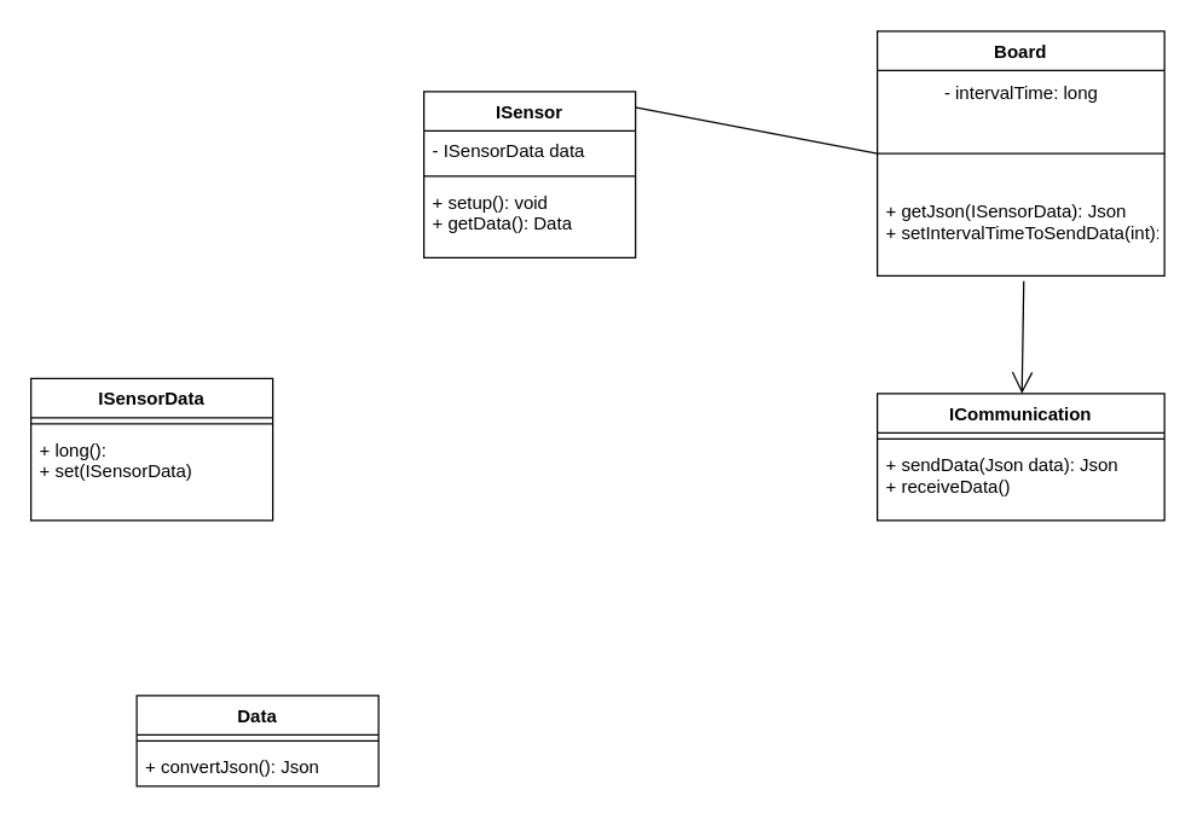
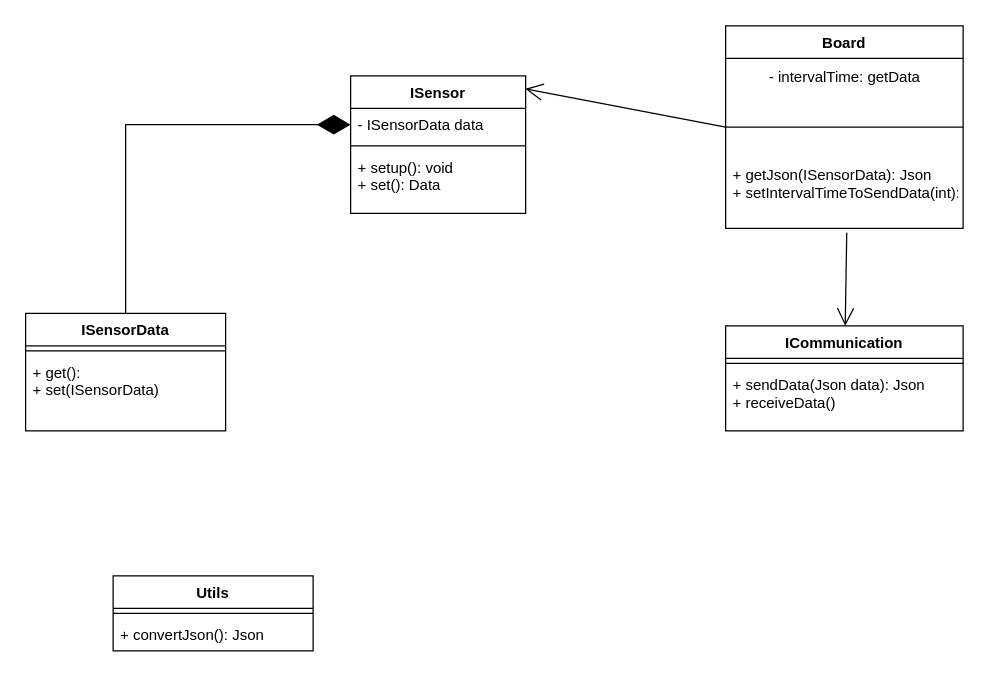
- <mxCell id="14" value="- intervalTime: long" style="text;html=1;align=center;verticalAlign=middle;resizable=0;points=[];autosize=1;strokeColor=none;fillColor=none;" vertex="1" parent="13"><mxGeometry y="26" width="190" height="30" as="geometry" /></mxCell>
+ <mxCell id="14" value="- intervalTime: getData" style="text;html=1;align=center;verticalAlign=middle;resizable=0;points=[];autosize=1;strokeColor=none;fillColor=none;" vertex="1" parent="13"><mxGeometry y="26" width="190" height="30" as="geometry" /></mxCell>
- <mxCell id="17" value="" style="endArrow=none;endFill=1;endSize=12;html=1;rounded=0;exitX=0;exitY=0.5;exitDx=0;exitDy=0;entryX=0.998;entryY=0.094;entryDx=0;entryDy=0;entryPerimeter=0;" edge="1" parent="1" source="13" target="2"><mxGeometry width="160" relative="1" as="geometry"><mxPoint x="360" y="270" as="sourcePoint" /><mxPoint x="520" y="270" as="targetPoint" /></mxGeometry></mxCell>
+ <mxCell id="17" value="" style="endArrow=open;endFill=1;endSize=12;html=1;rounded=0;exitX=0;exitY=0.5;exitDx=0;exitDy=0;entryX=0.998;entryY=0.094;entryDx=0;entryDy=0;entryPerimeter=0;" edge="1" parent="1" source="13" target="2"><mxGeometry width="160" relative="1" as="geometry"><mxPoint x="360" y="270" as="sourcePoint" /><mxPoint x="520" y="270" as="targetPoint" /></mxGeometry></mxCell>
+ <mxCell id="12" value="" style="endArrow=diamondThin;endFill=1;endSize=24;html=1;rounded=0;exitX=0.5;exitY=0;exitDx=0;exitDy=0;entryX=0;entryY=0.5;entryDx=0;entryDy=0;" edge="1" parent="1" source="9" target="3"><mxGeometry width="160" relative="1" as="geometry"><mxPoint x="390" y="270" as="sourcePoint" /><mxPoint x="550" y="270" as="targetPoint" /><Array as="points"><mxPoint x="100" y="99" /></Array></mxGeometry></mxCell>
- <mxCell id="5" value="+ setup(): void&#10;+ getData(): Data" style="text;strokeColor=none;fillColor=none;align=left;verticalAlign=top;spacingLeft=4;spacingRight=4;overflow=hidden;rotatable=0;points=[[0,0.5],[1,0.5]];portConstraint=eastwest;" vertex="1" parent="2"><mxGeometry y="60" width="140" height="50" as="geometry" /></mxCell>
+ <mxCell id="5" value="+ setup(): void&#10;+ set(): Data" style="text;strokeColor=none;fillColor=none;align=left;verticalAlign=top;spacingLeft=4;spacingRight=4;overflow=hidden;rotatable=0;points=[[0,0.5],[1,0.5]];portConstraint=eastwest;" vertex="1" parent="2"><mxGeometry y="60" width="140" height="50" as="geometry" /></mxCell>
- <mxCell id="11" value="+ long():&#10;+ set(ISensorData) " style="text;strokeColor=none;fillColor=none;align=left;verticalAlign=top;spacingLeft=4;spacingRight=4;overflow=hidden;rotatable=0;points=[[0,0.5],[1,0.5]];portConstraint=eastwest;" vertex="1" parent="9"><mxGeometry y="34" width="160" height="60" as="geometry" /></mxCell>
+ <mxCell id="11" value="+ get():&#10;+ set(ISensorData) " style="text;strokeColor=none;fillColor=none;align=left;verticalAlign=top;spacingLeft=4;spacingRight=4;overflow=hidden;rotatable=0;points=[[0,0.5],[1,0.5]];portConstraint=eastwest;" vertex="1" parent="9"><mxGeometry y="34" width="160" height="60" as="geometry" /></mxCell>
- <mxCell id="19" value="Data" style="swimlane;fontStyle=1;align=center;verticalAlign=top;childLayout=stackLayout;horizontal=1;startSize=26;horizontalStack=0;resizeParent=1;resizeParentMax=0;resizeLast=0;collapsible=1;marginBottom=0;" vertex="1" parent="1"><mxGeometry x="90" y="460" width="160" height="60" as="geometry" /></mxCell>
+ <mxCell id="19" value="Utils" style="swimlane;fontStyle=1;align=center;verticalAlign=top;childLayout=stackLayout;horizontal=1;startSize=26;horizontalStack=0;resizeParent=1;resizeParentMax=0;resizeLast=0;collapsible=1;marginBottom=0;" vertex="1" parent="1"><mxGeometry x="90" y="460" width="160" height="60" as="geometry" /></mxCell>
